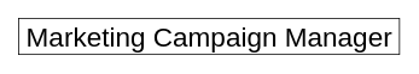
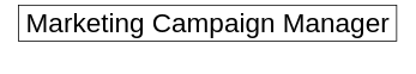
- <mxCell id="2" value="&lt;div style=&quot;font-size: 30px;&quot;&gt;Marketing Campaign Manager&lt;/div&gt;" style="text;html=1;align=center;verticalAlign=middle;resizable=0;points=[];autosize=1;strokeColor=default;fillColor=none;fontSize=30;" vertex="1" parent="1"><mxGeometry x="20" y="20" width="420" height="40" as="geometry" /></mxCell>
+ <mxCell id="2" value="&lt;div style=&quot;font-size: 30px;&quot;&gt;Marketing Campaign Manager&lt;/div&gt;" style="text;html=1;align=center;verticalAlign=middle;resizable=0;points=[];autosize=1;strokeColor=default;fillColor=none;fontSize=30;" vertex="1" parent="1"><mxGeometry x="20" y="5" width="420" height="40" as="geometry" /></mxCell>
